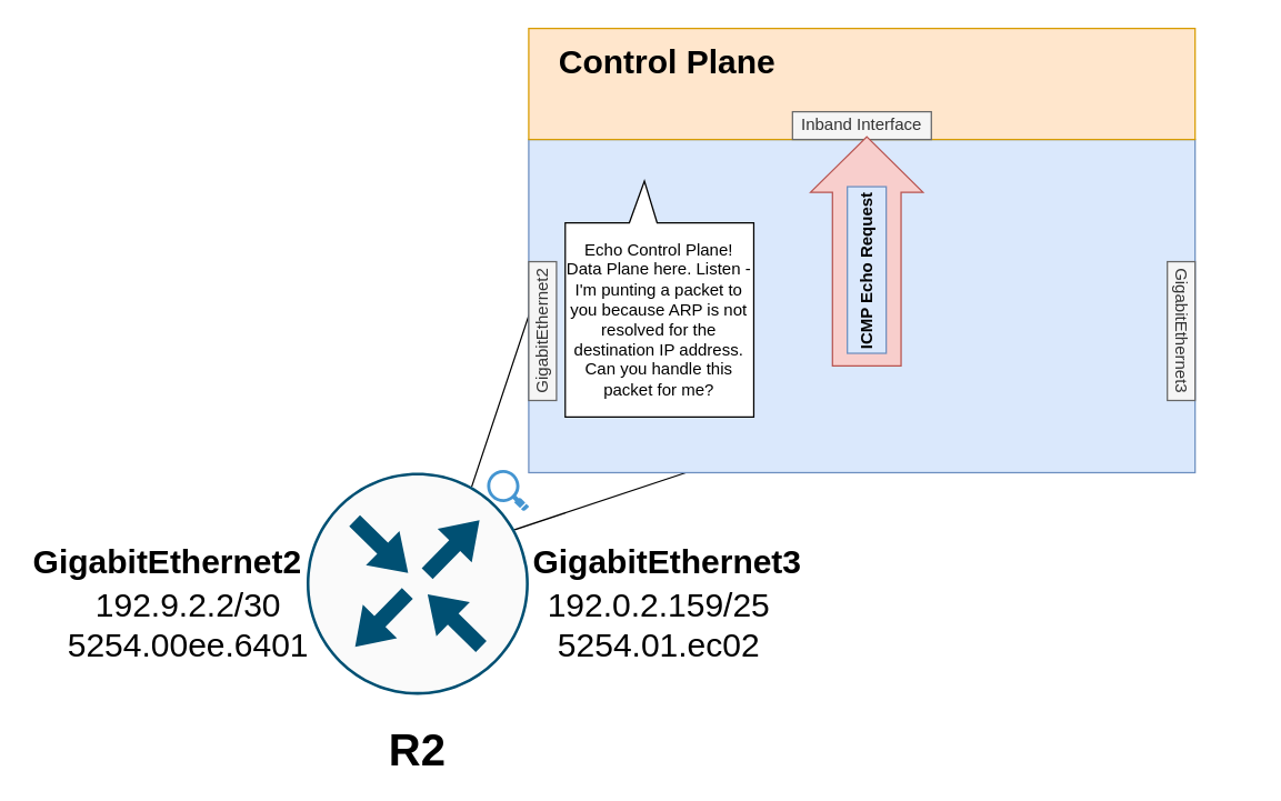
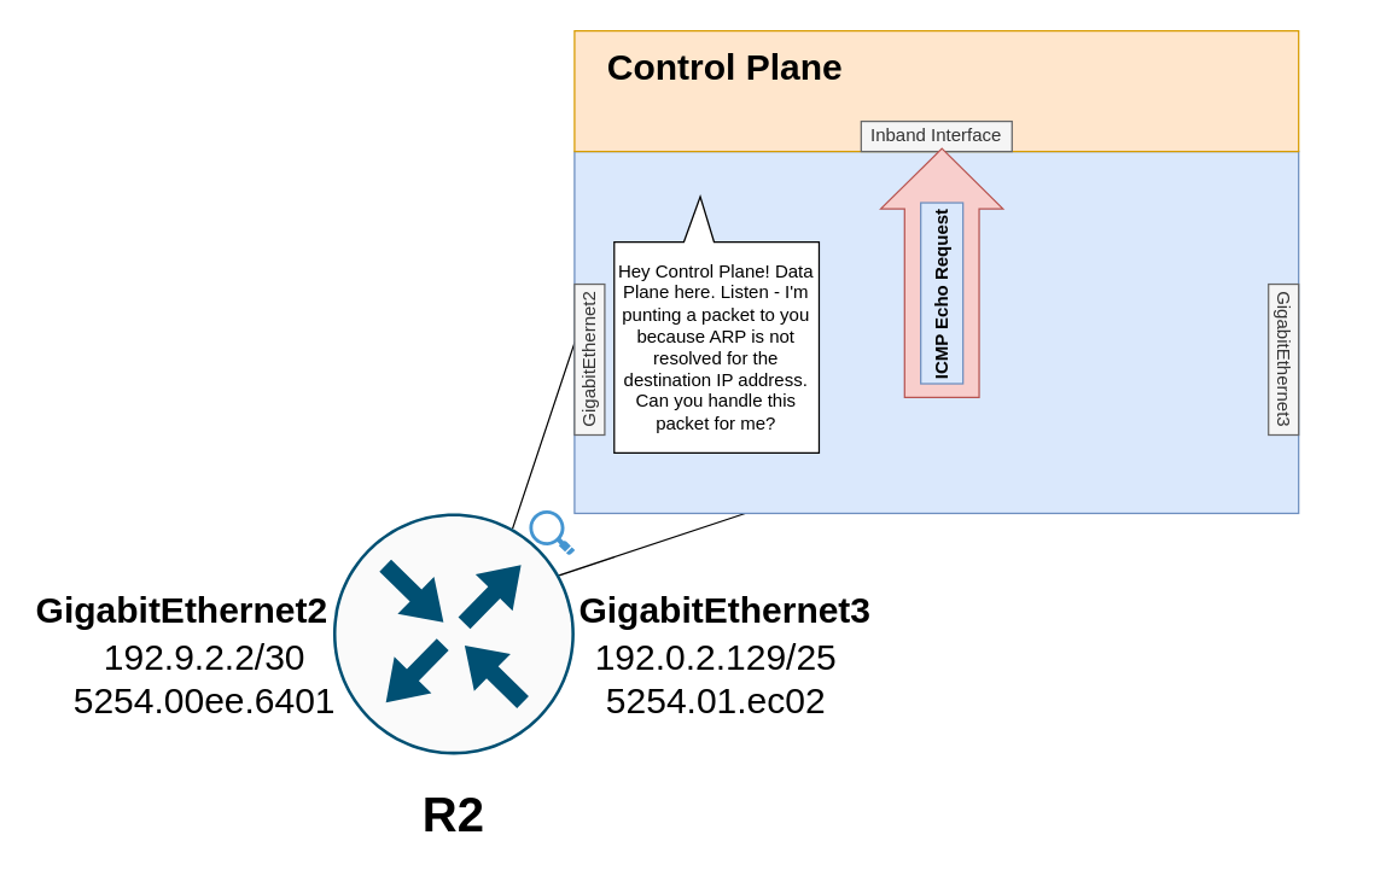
- <mxCell id="19" value="&lt;span style=&quot;&quot;&gt;Echo Control Plane! Data Plane here. Listen - I'm punting a packet to you because ARP is not resolved for the destination IP address. Can you handle this packet for me?&lt;/span&gt;" style="shape=callout;whiteSpace=wrap;html=1;perimeter=calloutPerimeter;flipV=1;position2=0.42;size=30;position=0.34;" vertex="1" parent="1"><mxGeometry x="406.3" y="130" width="135.8" height="170" as="geometry" /></mxCell>
+ <mxCell id="19" value="&lt;span style=&quot;&quot;&gt;Hey Control Plane! Data Plane here. Listen - I'm punting a packet to you because ARP is not resolved for the destination IP address. Can you handle this packet for me?&lt;/span&gt;" style="shape=callout;whiteSpace=wrap;html=1;perimeter=calloutPerimeter;flipV=1;position2=0.42;size=30;position=0.34;" vertex="1" parent="1"><mxGeometry x="406.3" y="130" width="135.8" height="170" as="geometry" /></mxCell>
- <mxCell id="12" value="&lt;font style=&quot;font-size: 24px&quot;&gt;192.0.2.159/25&lt;br&gt;5254.01.ec02&lt;br&gt;&lt;/font&gt;" style="text;html=1;strokeColor=none;fillColor=none;align=center;verticalAlign=middle;whiteSpace=wrap;rounded=0;fontSize=12;" parent="1" vertex="1"><mxGeometry x="389.2" y="420" width="170" height="60" as="geometry" /></mxCell>
+ <mxCell id="12" value="&lt;font style=&quot;font-size: 24px&quot;&gt;192.0.2.129/25&lt;br&gt;5254.01.ec02&lt;br&gt;&lt;/font&gt;" style="text;html=1;strokeColor=none;fillColor=none;align=center;verticalAlign=middle;whiteSpace=wrap;rounded=0;fontSize=12;" parent="1" vertex="1"><mxGeometry x="389.2" y="420" width="170" height="60" as="geometry" /></mxCell>
